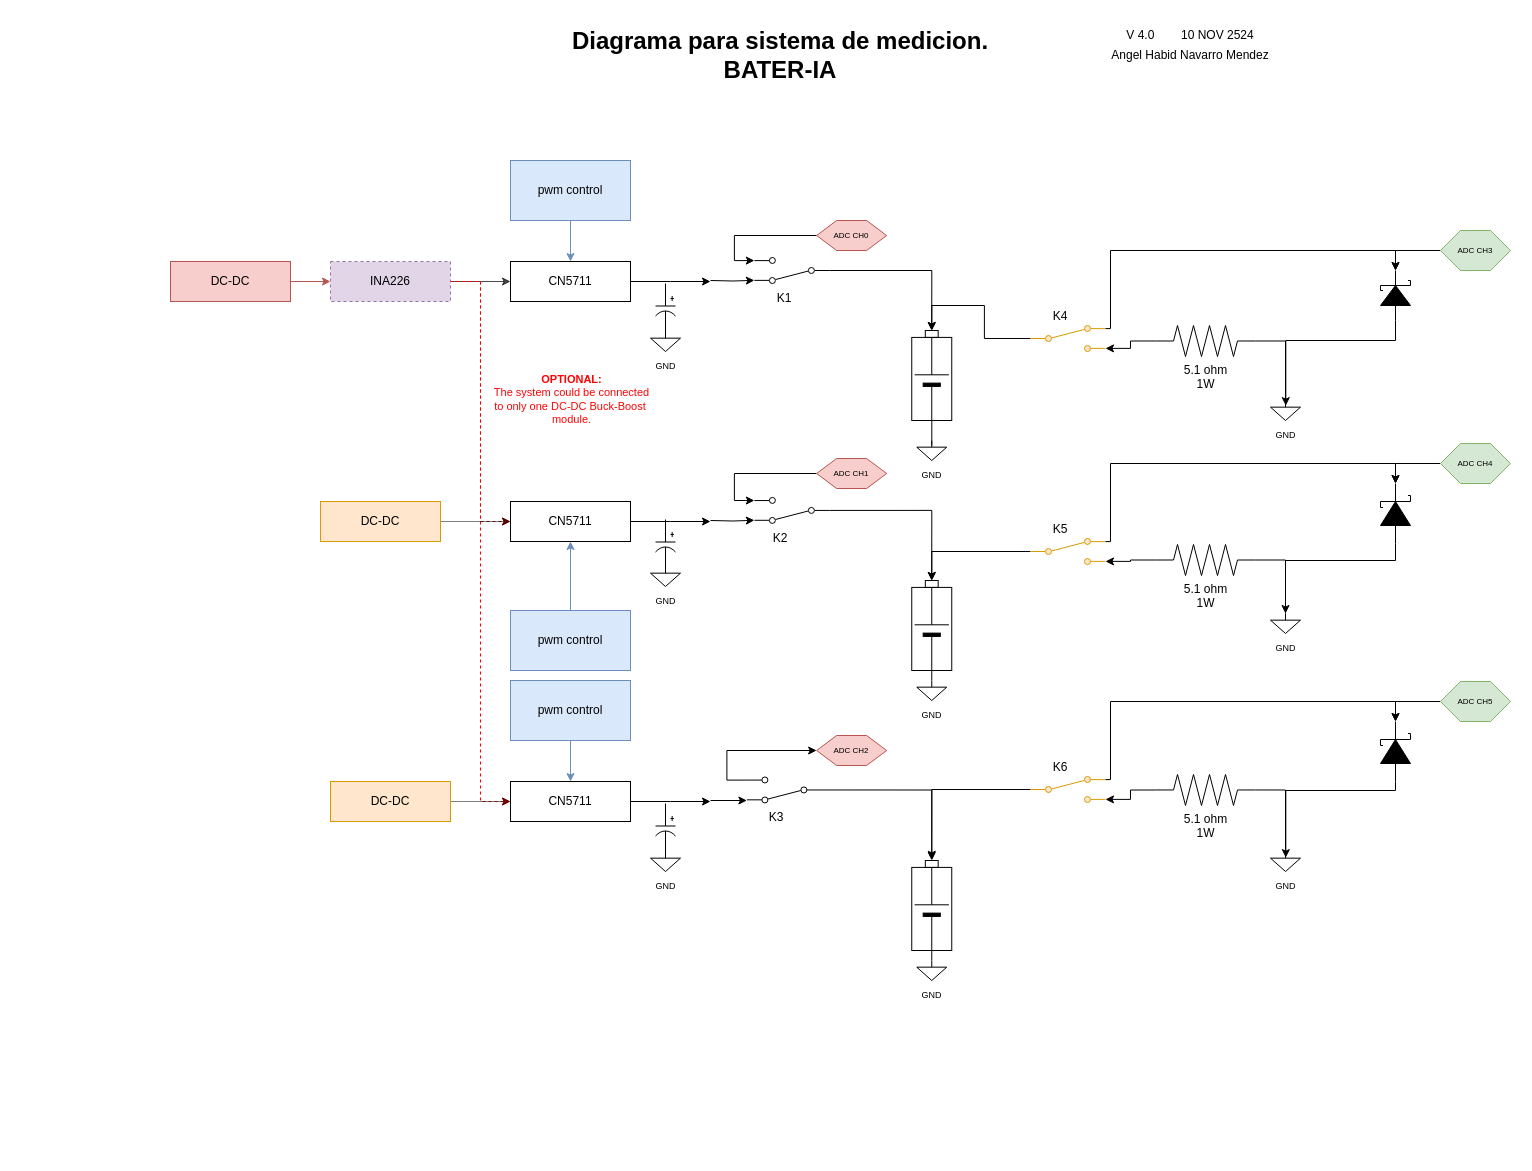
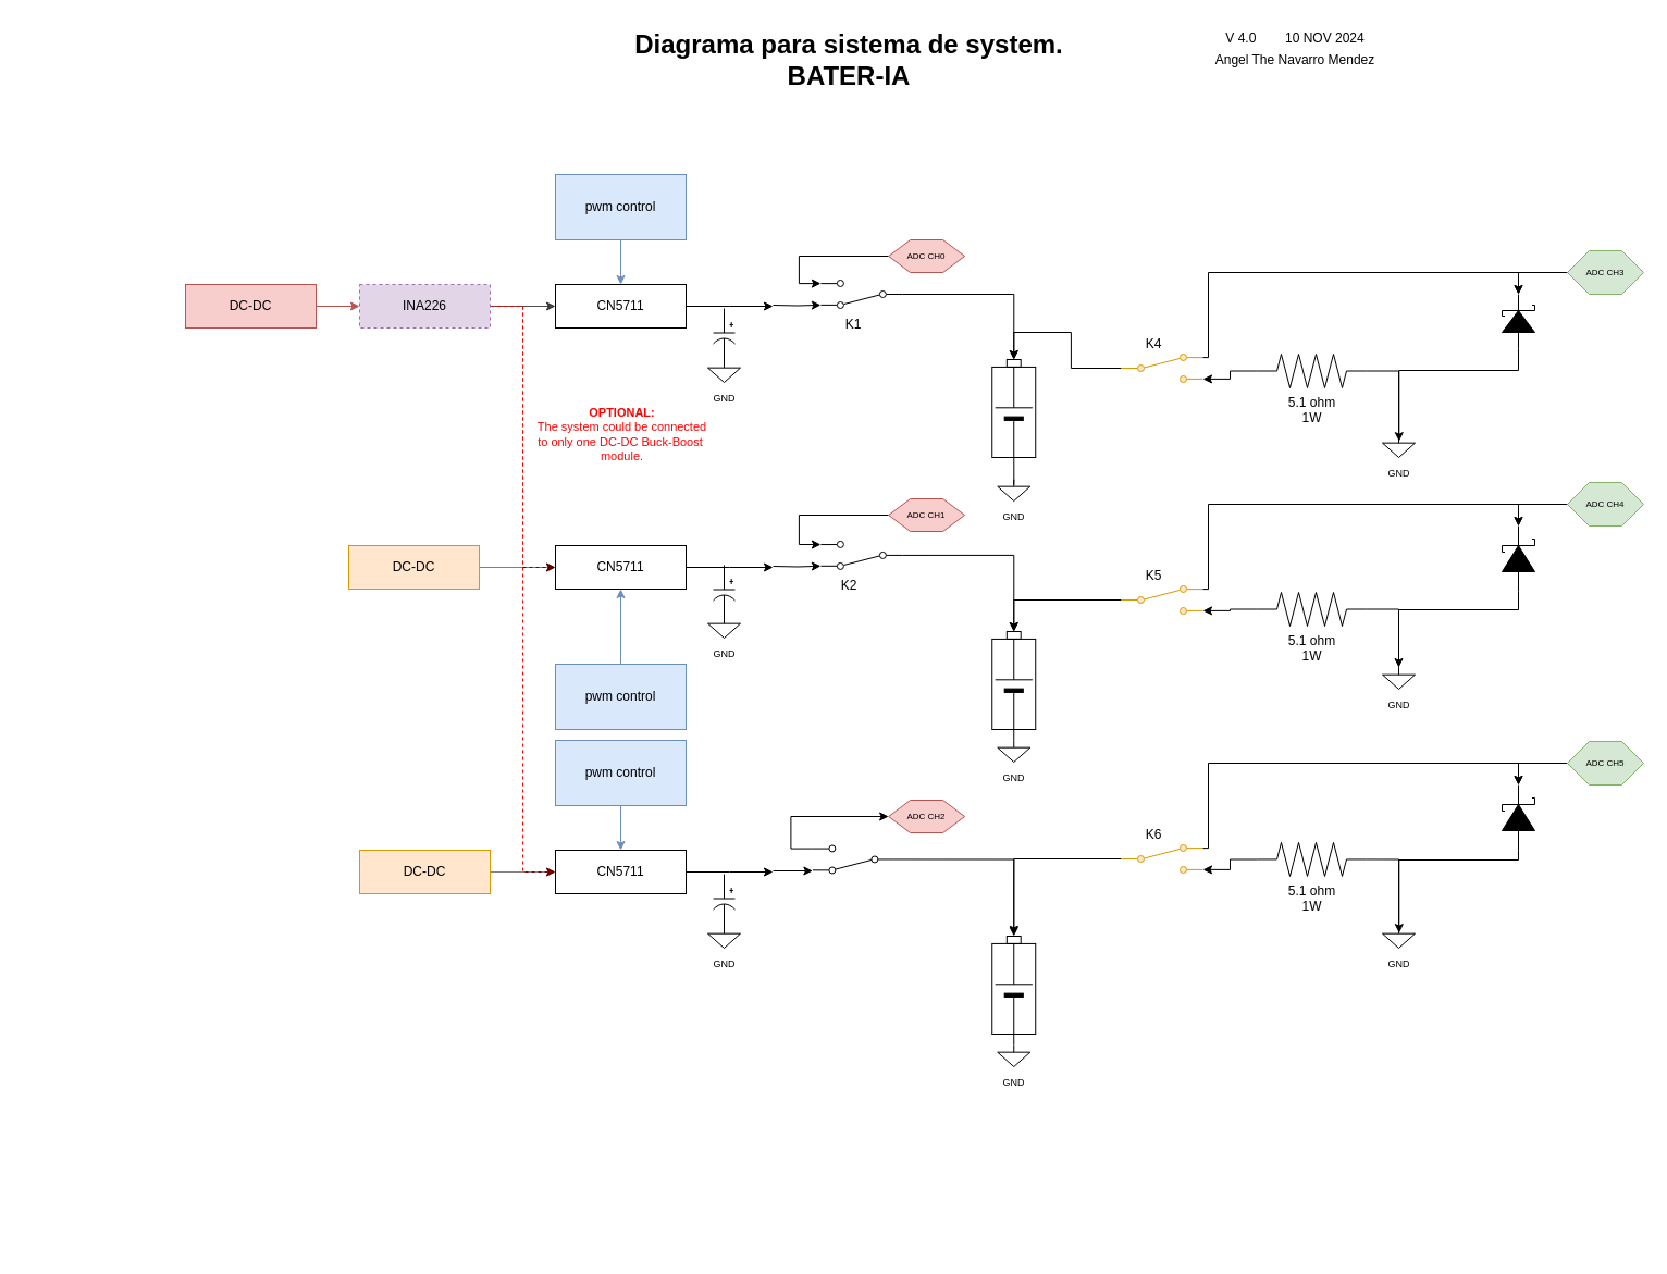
- <mxCell id="2" value="&lt;h1 style=&quot;margin-top: 0px;&quot;&gt;Diagrama para sistema de medicion. BATER-IA&lt;/h1&gt;" style="text;html=1;whiteSpace=wrap;overflow=hidden;rounded=0;align=center;" parent="1" vertex="1"><mxGeometry x="540" y="20" width="480" height="70" as="geometry" /></mxCell>
+ <mxCell id="2" value="&lt;h1 style=&quot;margin-top: 0px;&quot;&gt;Diagrama para sistema de system. BATER-IA&lt;/h1&gt;" style="text;html=1;whiteSpace=wrap;overflow=hidden;rounded=0;align=center;" parent="1" vertex="1"><mxGeometry x="540" y="20" width="480" height="70" as="geometry" /></mxCell>
- <mxCell id="3" value="V 4.0&amp;nbsp; &amp;nbsp; &amp;nbsp; &amp;nbsp; 10 NOV 2524" style="text;html=1;align=center;verticalAlign=middle;whiteSpace=wrap;rounded=0;" parent="1" vertex="1"><mxGeometry x="1125" y="20" width="130" height="30" as="geometry" /></mxCell>
+ <mxCell id="3" value="V 4.0&amp;nbsp; &amp;nbsp; &amp;nbsp; &amp;nbsp; 10 NOV 2024" style="text;html=1;align=center;verticalAlign=middle;whiteSpace=wrap;rounded=0;" parent="1" vertex="1"><mxGeometry x="1125" y="20" width="130" height="30" as="geometry" /></mxCell>
- <mxCell id="4" value="Angel Habid Navarro Mendez" style="text;html=1;align=center;verticalAlign=middle;whiteSpace=wrap;rounded=0;" parent="1" vertex="1"><mxGeometry x="1110" y="40" width="160" height="30" as="geometry" /></mxCell>
+ <mxCell id="4" value="Angel The Navarro Mendez" style="text;html=1;align=center;verticalAlign=middle;whiteSpace=wrap;rounded=0;" parent="1" vertex="1"><mxGeometry x="1110" y="40" width="160" height="30" as="geometry" /></mxCell>
- <mxCell id="46" value="K3" style="text;html=1;align=center;verticalAlign=middle;whiteSpace=wrap;rounded=0;" parent="1" vertex="1"><mxGeometry x="746.38" y="802.46" width="60" height="30" as="geometry" /></mxCell>
